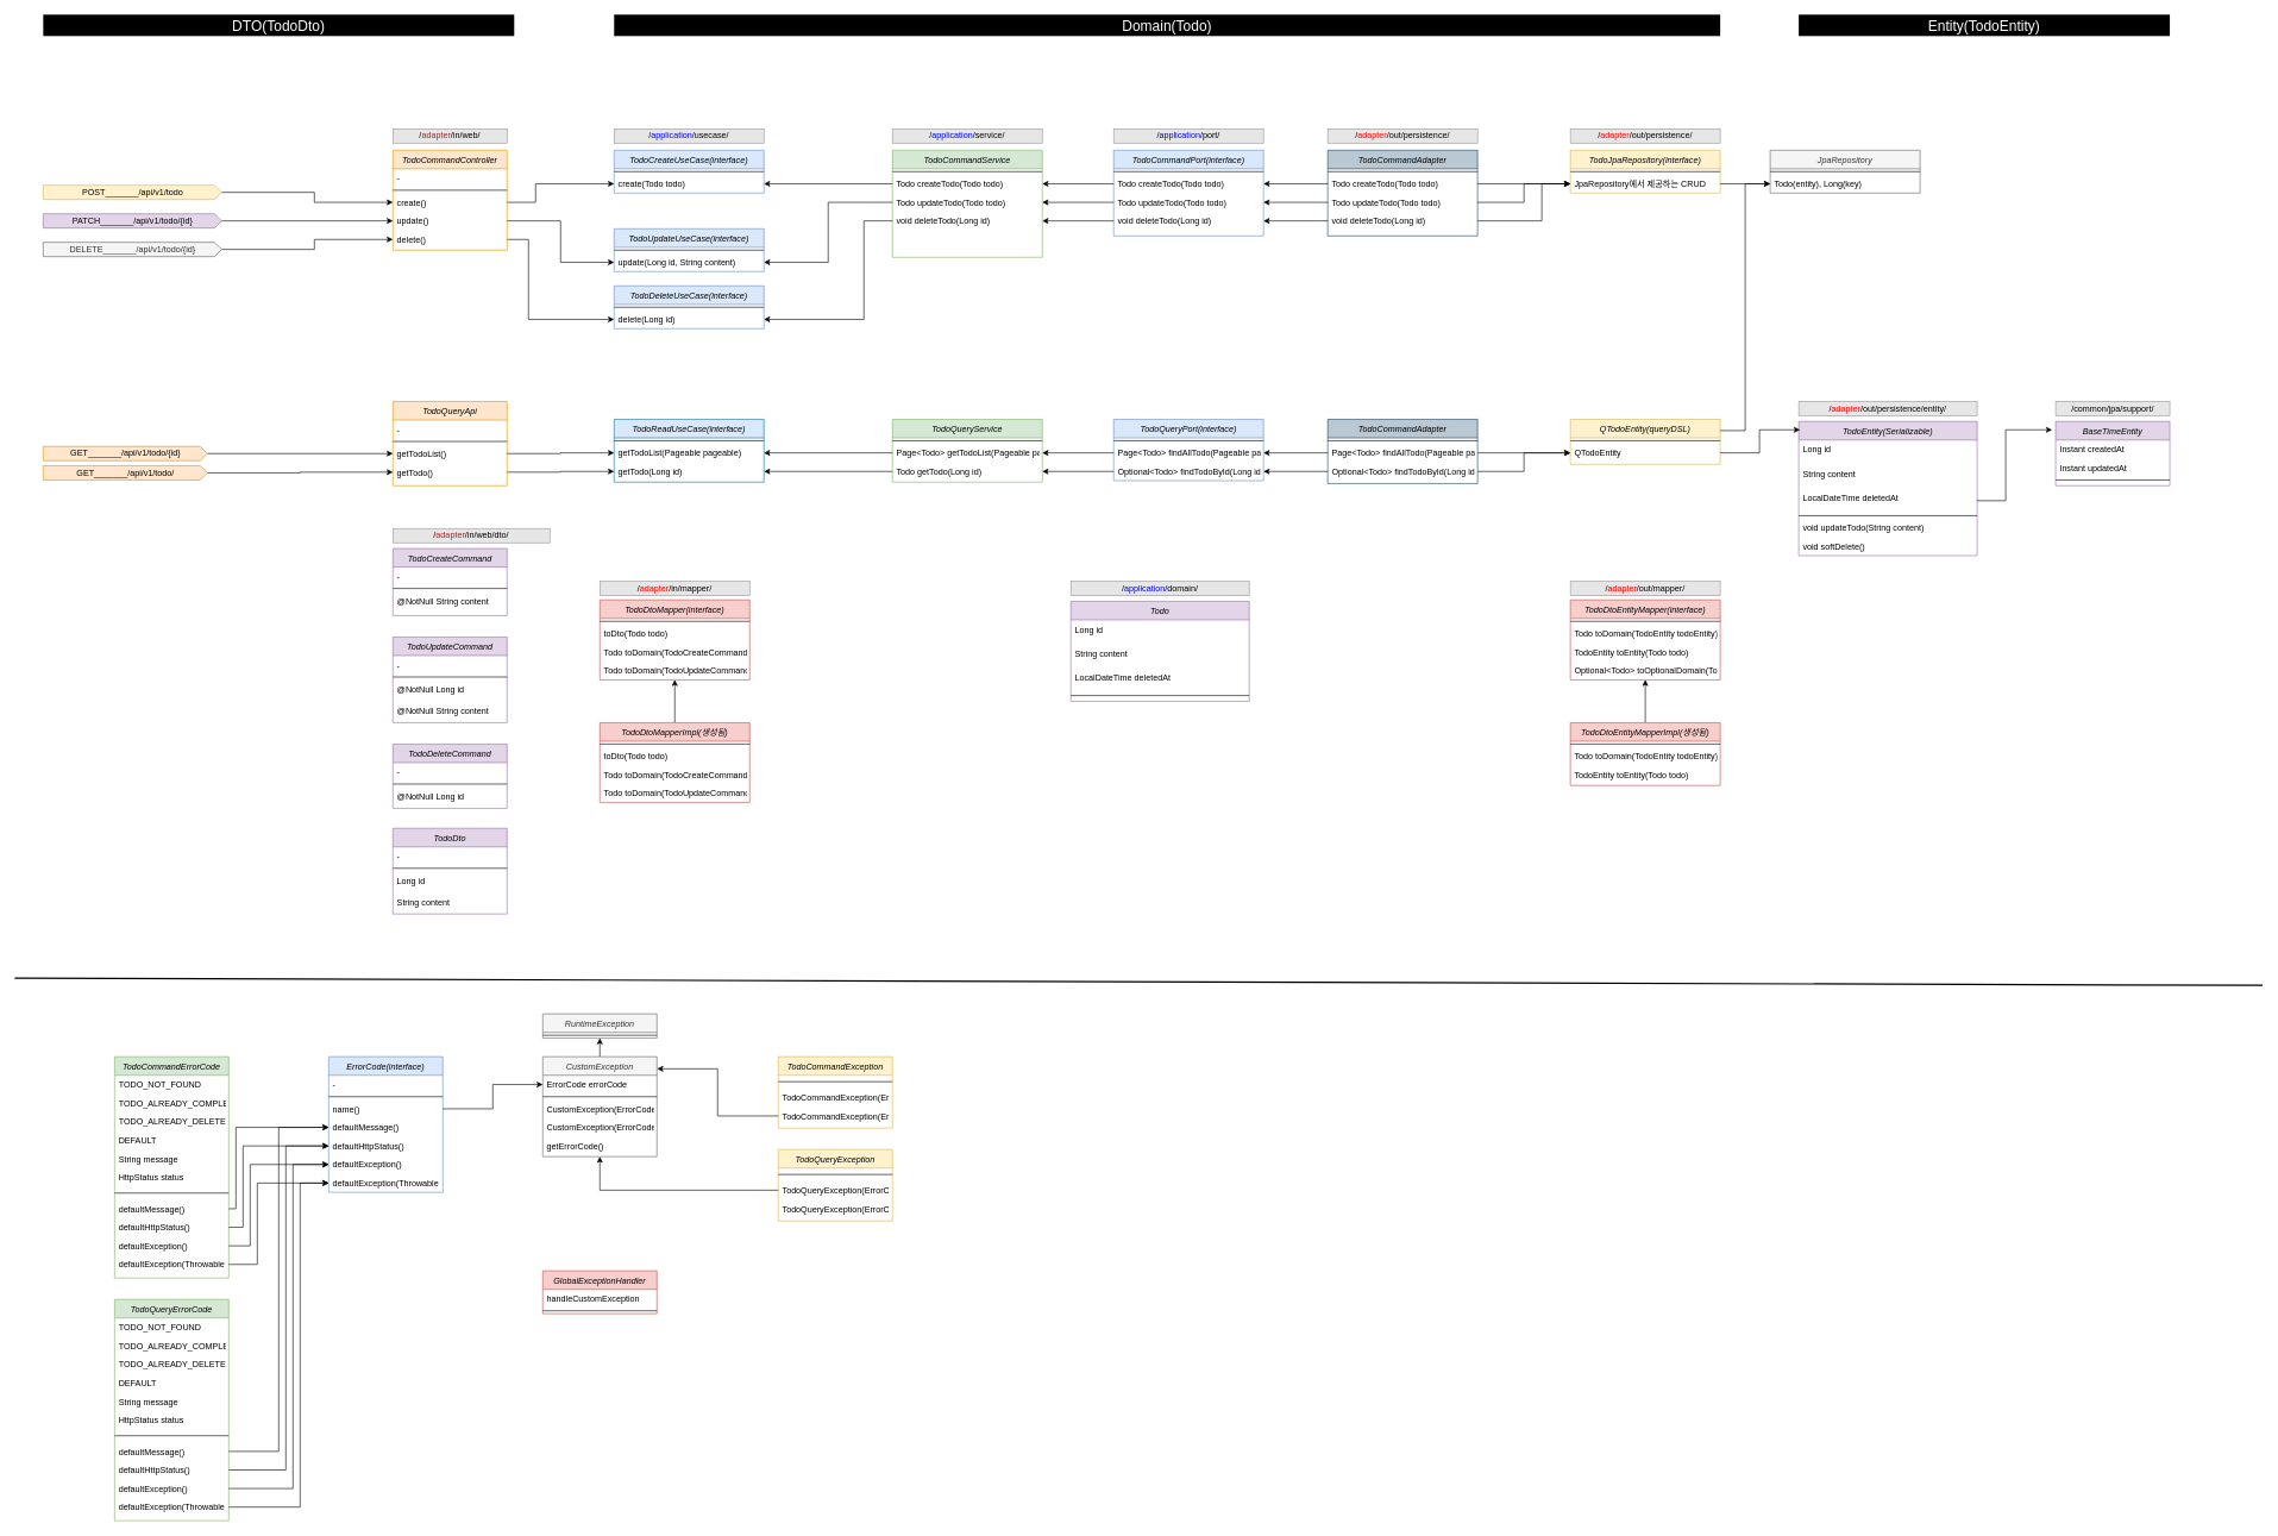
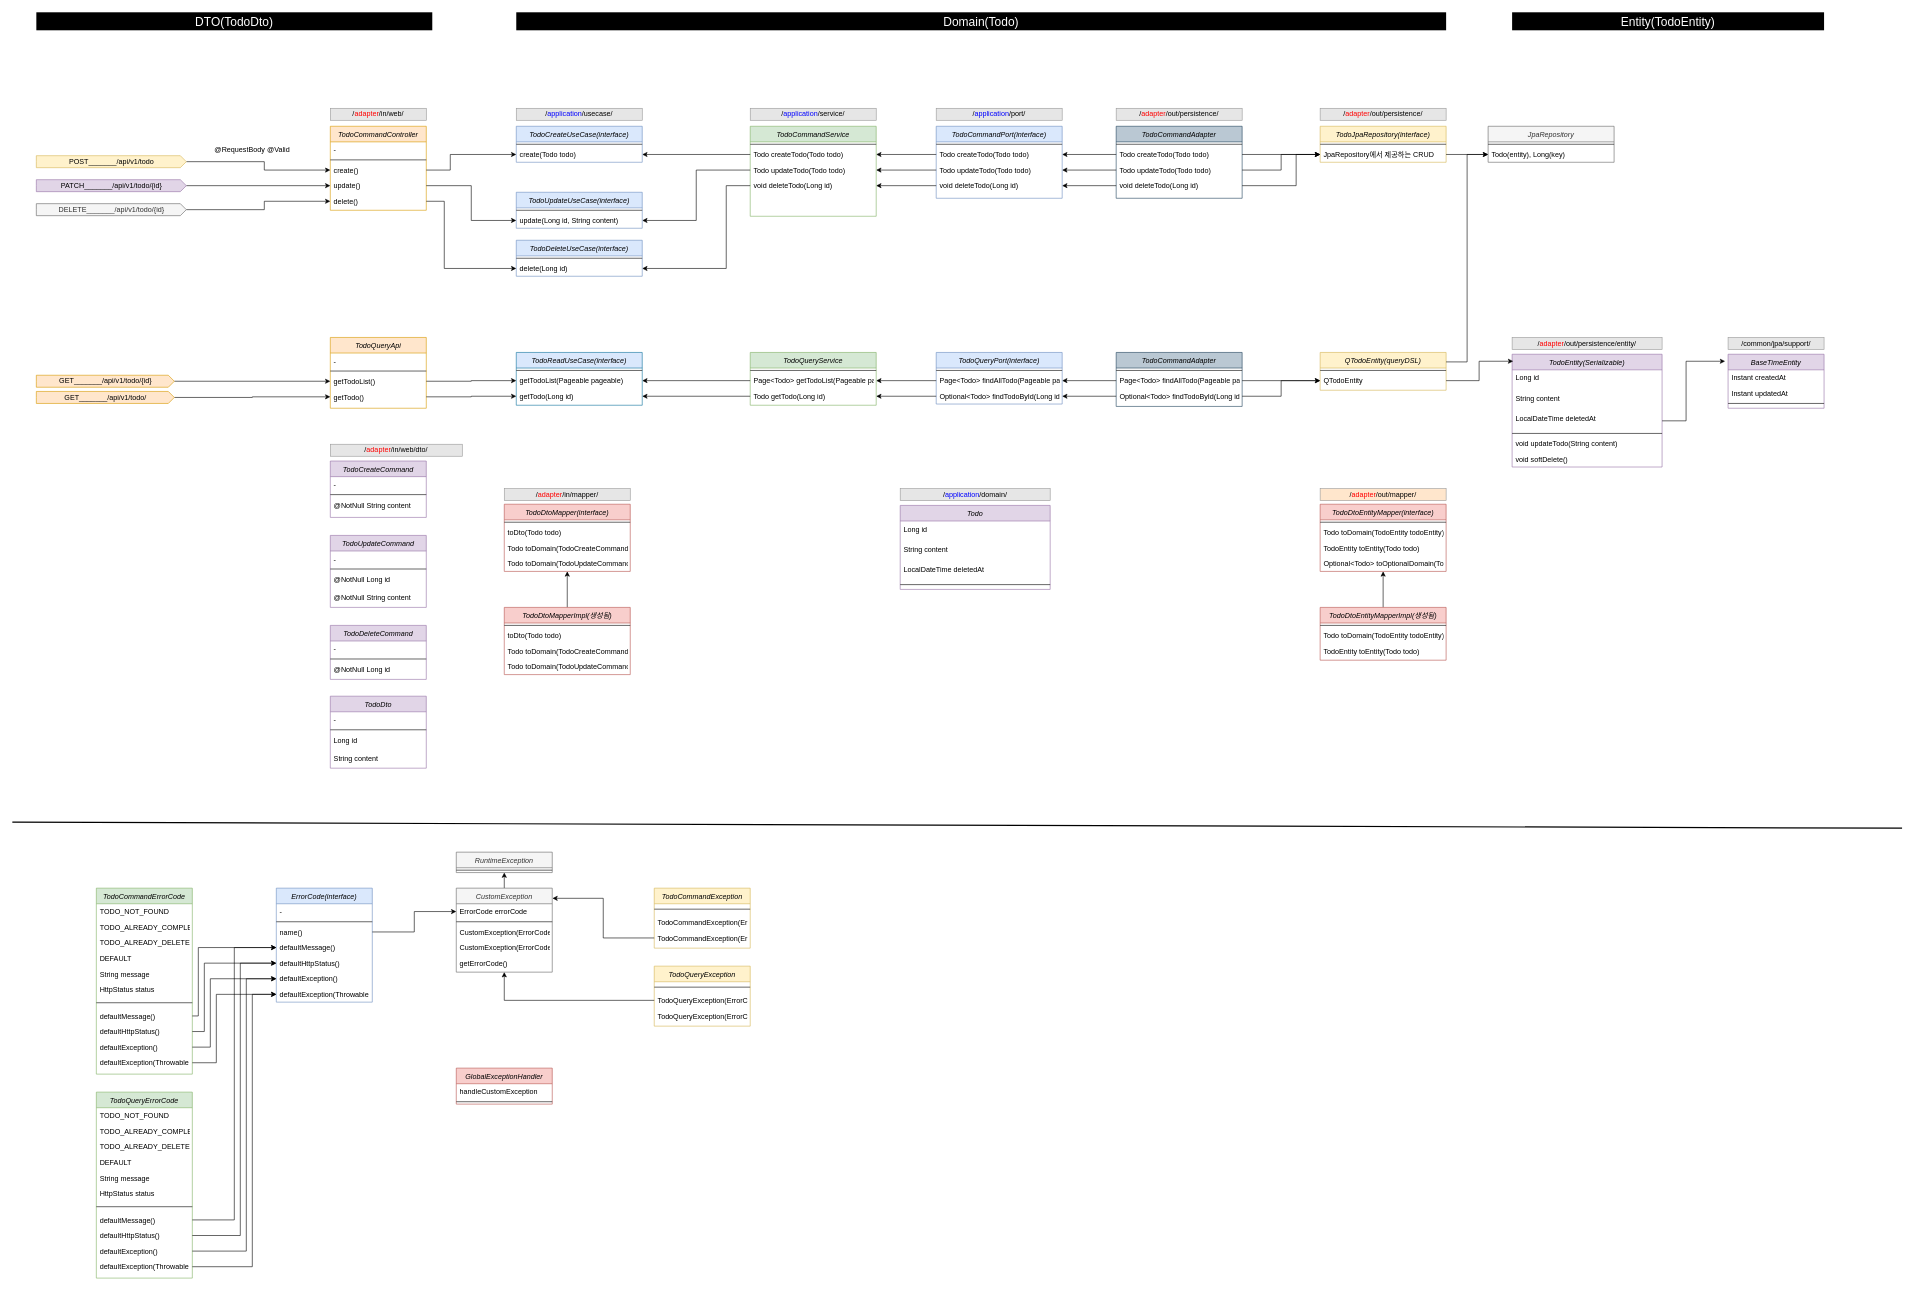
+ <mxCell id="133" value="@RequestBody @Valid" style="rounded=0;whiteSpace=wrap;html=1;fillColor=none;strokeColor=none;" vertex="1" parent="1"><mxGeometry x="330" y="239" width="180" height="20" as="geometry" /></mxCell>
- <mxCell id="213" value="/&lt;font color=&quot;#ff0000&quot;&gt;adapter&lt;/font&gt;/out/mapper/" style="rounded=0;whiteSpace=wrap;html=1;strokeColor=#999999;fillColor=#E6E6E6;" vertex="1" parent="1"><mxGeometry x="2200" y="814" width="210" height="20" as="geometry" /></mxCell>
+ <mxCell id="213" value="/&lt;font color=&quot;#ff0000&quot;&gt;adapter&lt;/font&gt;/out/mapper/" style="rounded=0;whiteSpace=wrap;html=1;strokeColor=#999999;fillColor=#ffe6cc;" vertex="1" parent="1"><mxGeometry x="2200" y="814" width="210" height="20" as="geometry" /></mxCell>
